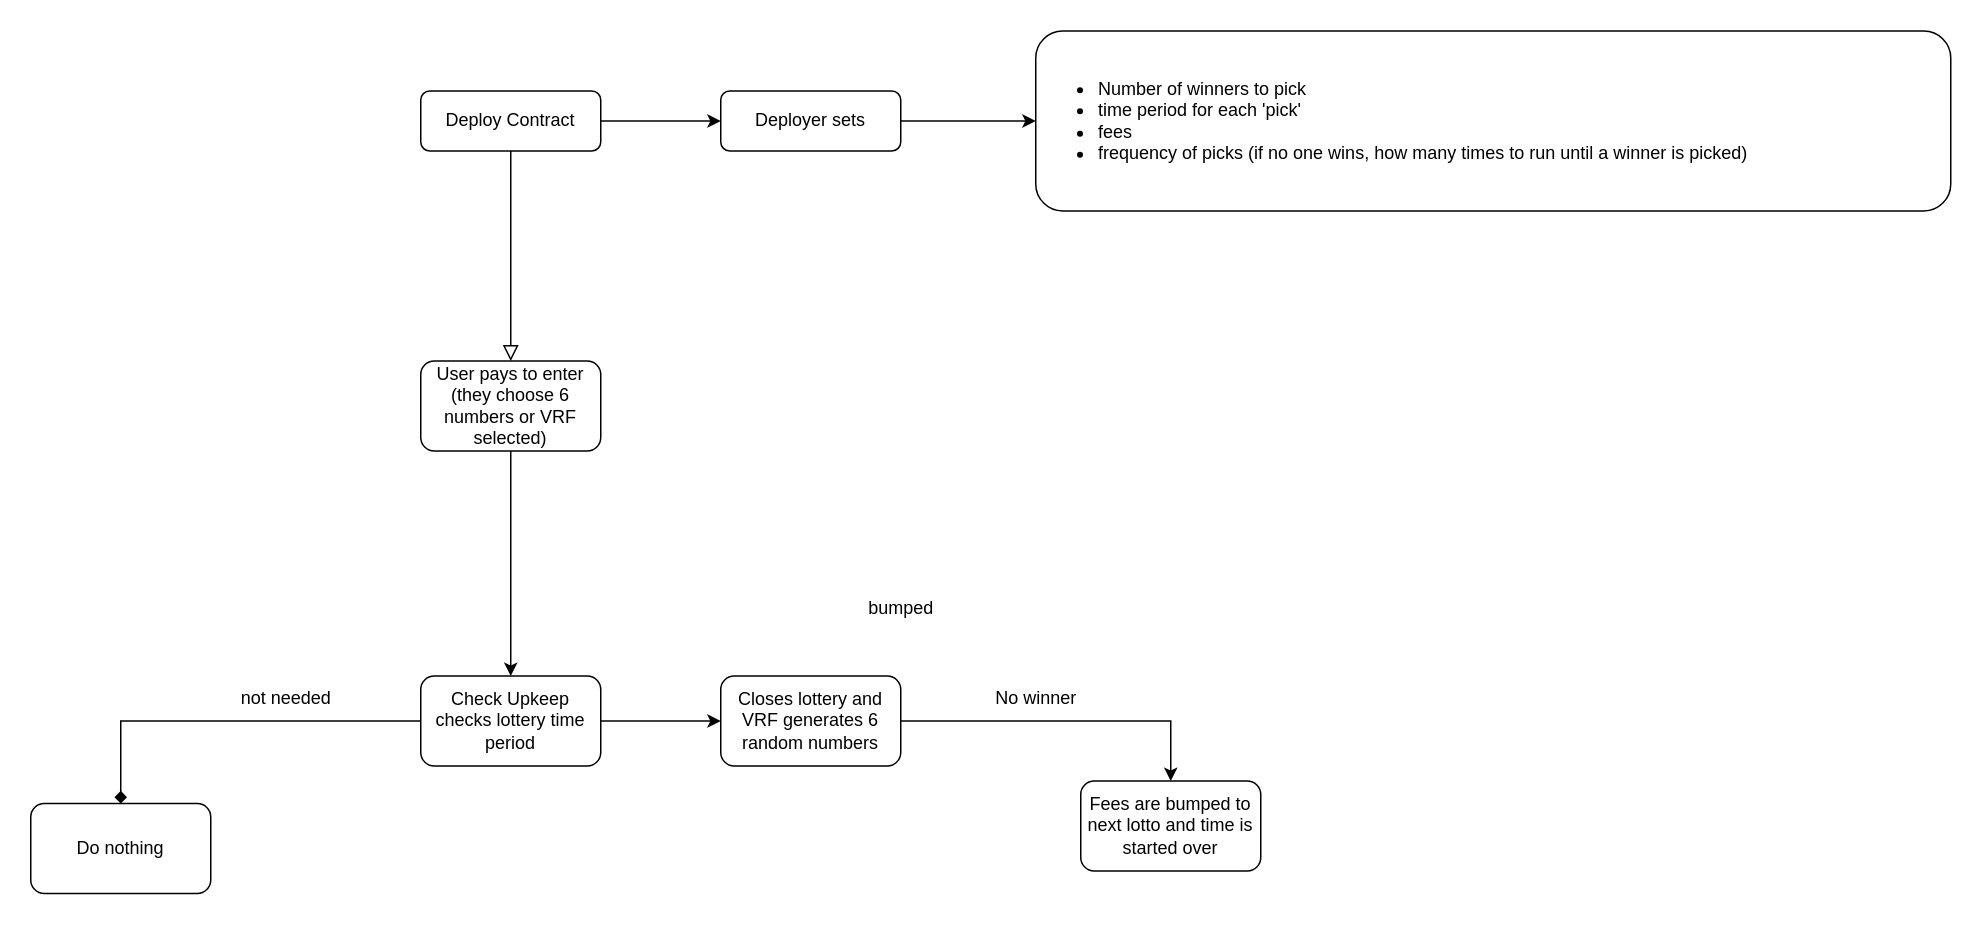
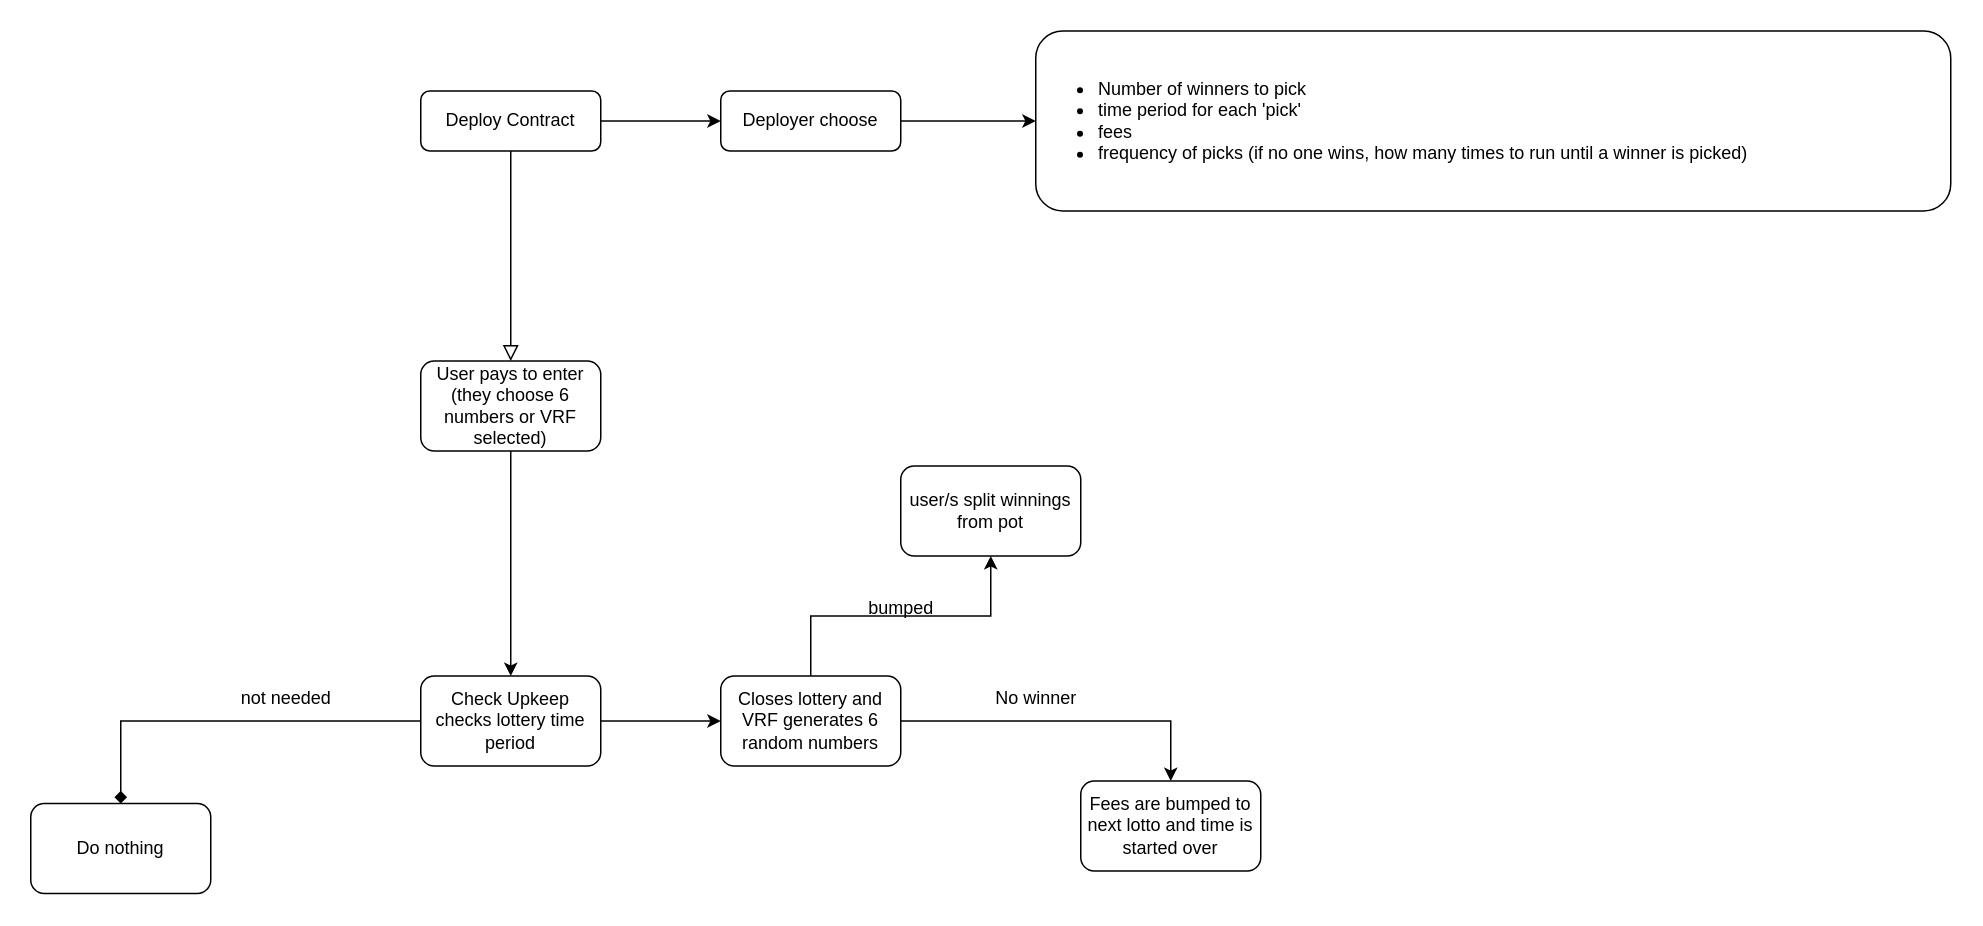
- <mxCell id="6" value="Deployer sets" style="rounded=1;whiteSpace=wrap;html=1;fontSize=12;glass=0;strokeWidth=1;shadow=0;" vertex="1" parent="1"><mxGeometry x="480" y="60" width="120" height="40" as="geometry" /></mxCell>
+ <mxCell id="6" value="Deployer choose" style="rounded=1;whiteSpace=wrap;html=1;fontSize=12;glass=0;strokeWidth=1;shadow=0;" vertex="1" parent="1"><mxGeometry x="480" y="60" width="120" height="40" as="geometry" /></mxCell>
+ <mxCell id="18" value="user/s split winnings from pot" style="rounded=1;whiteSpace=wrap;html=1;" vertex="1" parent="1"><mxGeometry x="600" y="310" width="120" height="60" as="geometry" /></mxCell>
+ <mxCell id="15" value="" style="edgeStyle=orthogonalEdgeStyle;rounded=0;orthogonalLoop=1;jettySize=auto;html=1;" edge="1" parent="1" source="17" target="18"><mxGeometry relative="1" as="geometry" /></mxCell>
